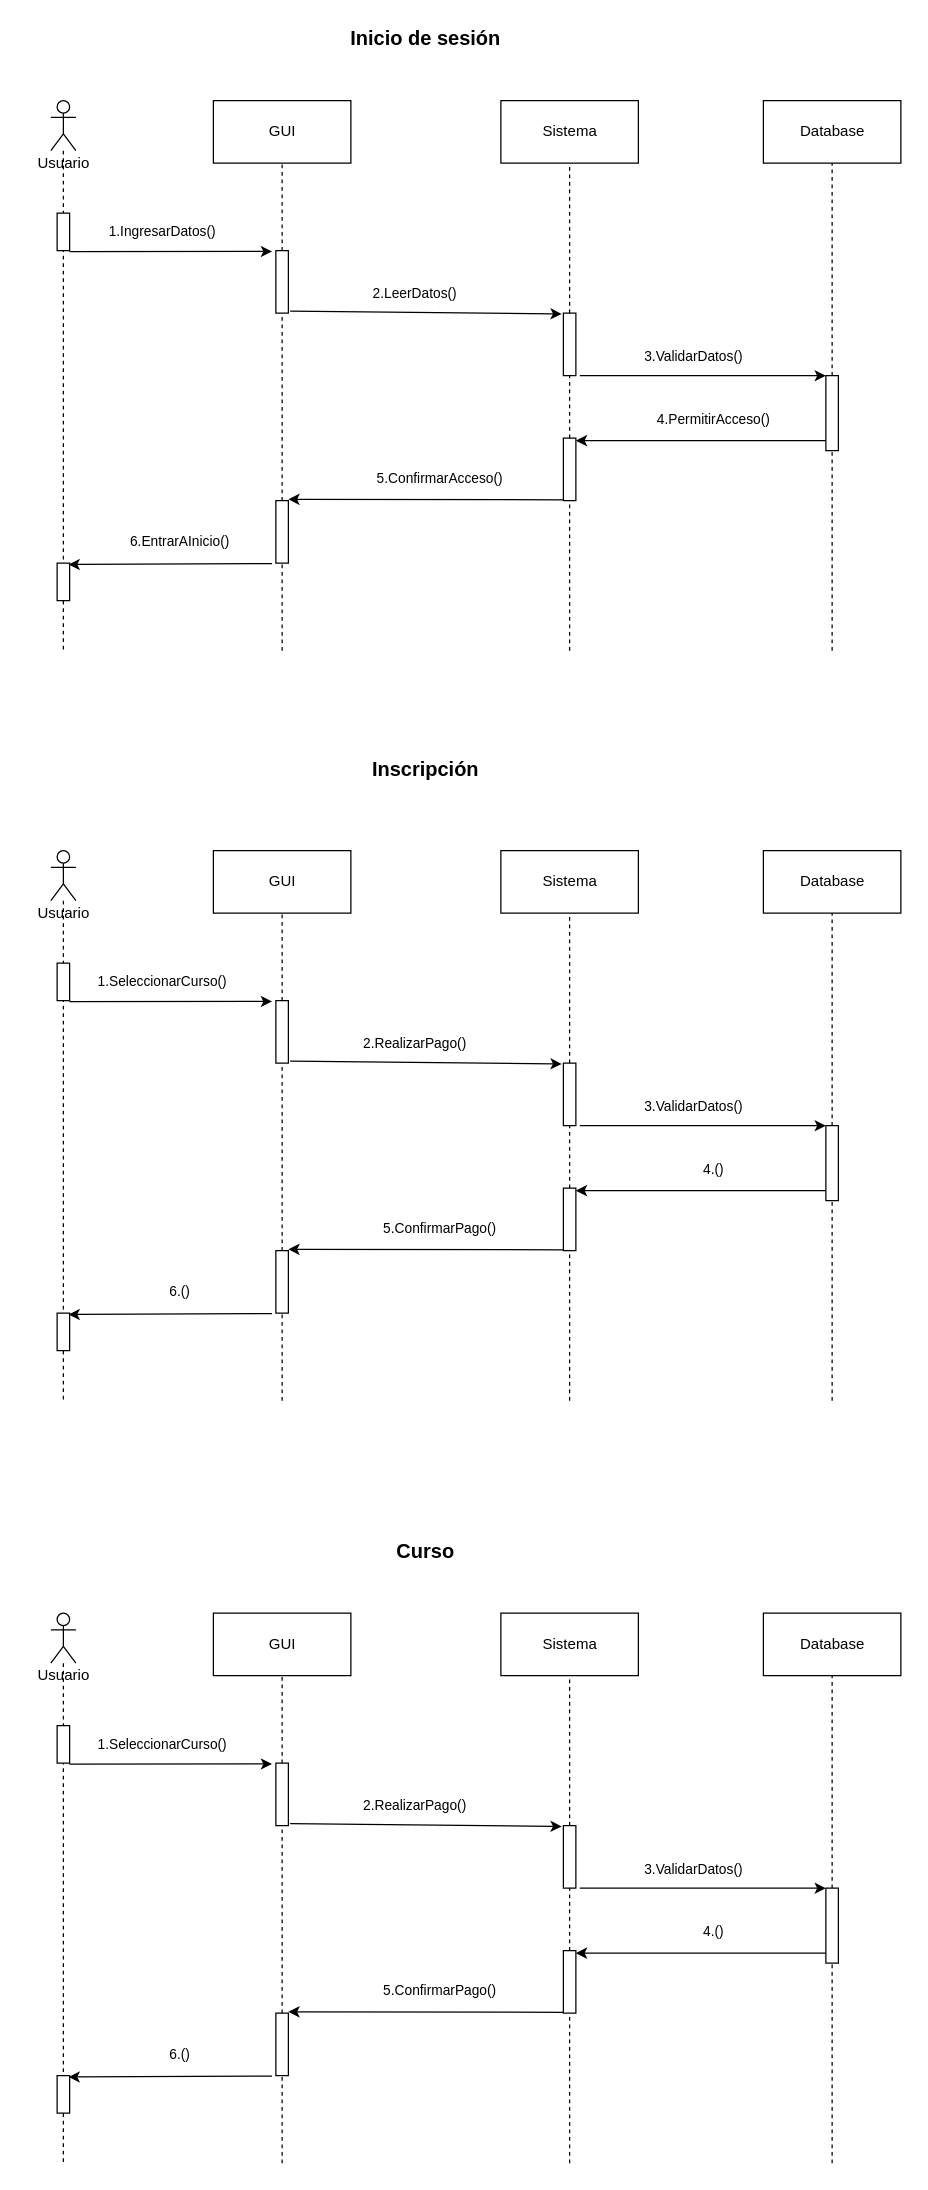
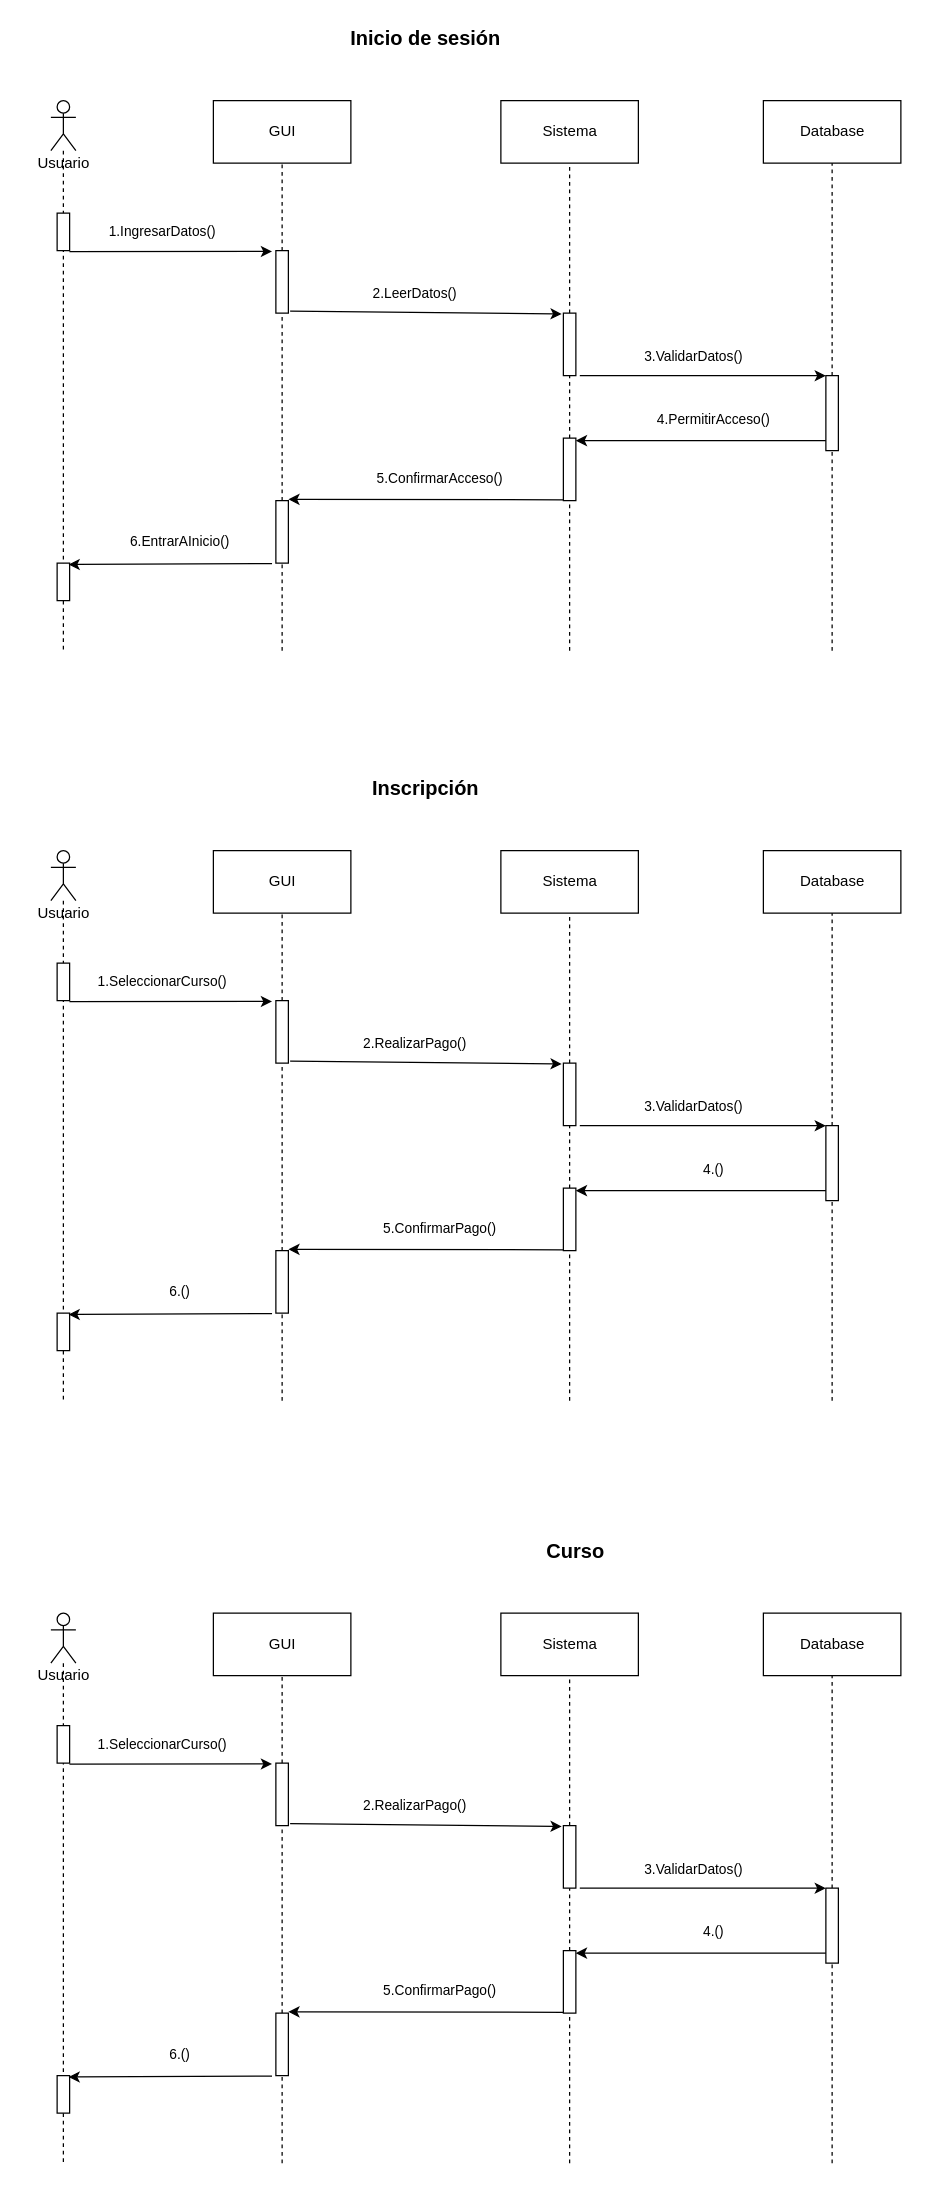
- <mxCell id="45" value="&lt;b&gt;&lt;font style=&quot;font-size: 16px&quot;&gt;Inscripción&lt;/font&gt;&lt;/b&gt;" style="text;html=1;strokeColor=none;fillColor=none;align=center;verticalAlign=middle;whiteSpace=wrap;rounded=0;" vertex="1" parent="1"><mxGeometry x="270" y="605" width="140" height="20" as="geometry" /></mxCell>
+ <mxCell id="45" value="&lt;b&gt;&lt;font style=&quot;font-size: 16px&quot;&gt;Inscripción&lt;/font&gt;&lt;/b&gt;" style="text;html=1;strokeColor=none;fillColor=none;align=center;verticalAlign=middle;whiteSpace=wrap;rounded=0;" vertex="1" parent="1"><mxGeometry x="270" y="620" width="140" height="20" as="geometry" /></mxCell>
- <mxCell id="78" value="&lt;b&gt;&lt;font style=&quot;font-size: 16px&quot;&gt;Curso&lt;/font&gt;&lt;/b&gt;" style="text;html=1;strokeColor=none;fillColor=none;align=center;verticalAlign=middle;whiteSpace=wrap;rounded=0;" vertex="1" parent="1"><mxGeometry x="270" y="1230" width="140" height="20" as="geometry" /></mxCell>
+ <mxCell id="78" value="&lt;b&gt;&lt;font style=&quot;font-size: 16px&quot;&gt;Curso&lt;/font&gt;&lt;/b&gt;" style="text;html=1;strokeColor=none;fillColor=none;align=center;verticalAlign=middle;whiteSpace=wrap;rounded=0;" vertex="1" parent="1"><mxGeometry x="390" y="1230" width="140" height="20" as="geometry" /></mxCell>
